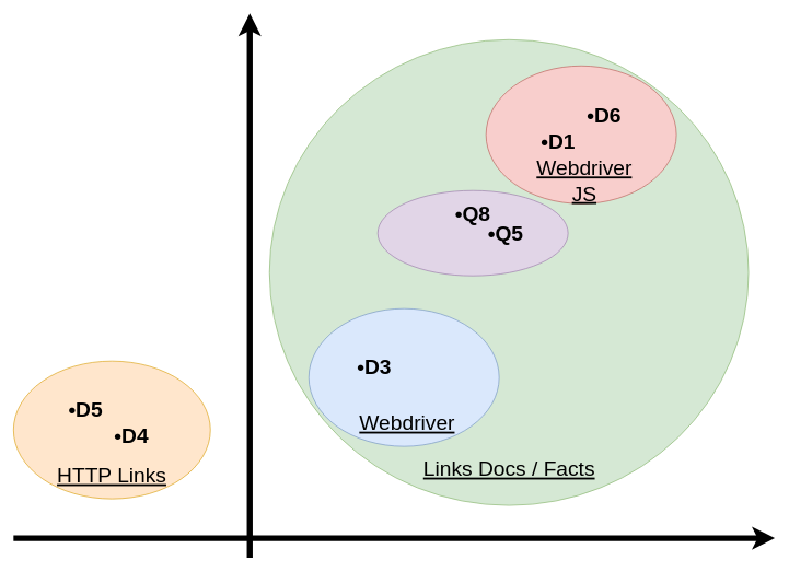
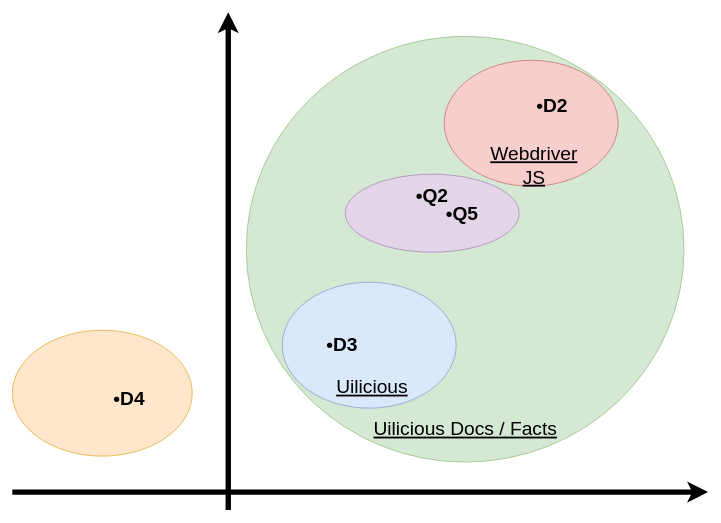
- <mxCell id="10" value="&lt;font style=&quot;&quot;&gt;&lt;b&gt;•&lt;/b&gt;&lt;b style=&quot;font-size: 32px;&quot;&gt;D6&lt;/b&gt;&lt;/font&gt;" style="text;html=1;strokeColor=none;fillColor=none;align=center;verticalAlign=middle;whiteSpace=wrap;rounded=0;fontSize=32;" vertex="1" parent="1"><mxGeometry x="890" y="160" width="60" height="30" as="geometry" /></mxCell>
+ <mxCell id="10" value="&lt;font style=&quot;&quot;&gt;&lt;b&gt;•&lt;/b&gt;&lt;b style=&quot;font-size: 32px;&quot;&gt;D2&lt;/b&gt;&lt;/font&gt;" style="text;html=1;strokeColor=none;fillColor=none;align=center;verticalAlign=middle;whiteSpace=wrap;rounded=0;fontSize=32;" vertex="1" parent="1"><mxGeometry x="890" y="160" width="60" height="30" as="geometry" /></mxCell>
- <mxCell id="9" value="&lt;font style=&quot;&quot;&gt;&lt;b&gt;•&lt;/b&gt;&lt;b style=&quot;font-size: 32px;&quot;&gt;D1&lt;/b&gt;&lt;/font&gt;" style="text;html=1;strokeColor=none;fillColor=none;align=center;verticalAlign=middle;whiteSpace=wrap;rounded=0;fontSize=32;" vertex="1" parent="1"><mxGeometry x="820" y="200" width="60" height="30" as="geometry" /></mxCell>
- <mxCell id="15" value="&lt;font style=&quot;&quot;&gt;&lt;b&gt;•&lt;/b&gt;&lt;b style=&quot;font-size: 32px;&quot;&gt;Q8&lt;/b&gt;&lt;/font&gt;" style="text;html=1;strokeColor=none;fillColor=none;align=center;verticalAlign=middle;whiteSpace=wrap;rounded=0;fontSize=32;" vertex="1" parent="1"><mxGeometry x="690" y="310" width="60" height="30" as="geometry" /></mxCell>
+ <mxCell id="15" value="&lt;font style=&quot;&quot;&gt;&lt;b&gt;•&lt;/b&gt;&lt;b style=&quot;font-size: 32px;&quot;&gt;Q2&lt;/b&gt;&lt;/font&gt;" style="text;html=1;strokeColor=none;fillColor=none;align=center;verticalAlign=middle;whiteSpace=wrap;rounded=0;fontSize=32;" vertex="1" parent="1"><mxGeometry x="690" y="310" width="60" height="30" as="geometry" /></mxCell>
- <mxCell id="11" value="&lt;font style=&quot;&quot;&gt;&lt;b&gt;•&lt;/b&gt;&lt;b style=&quot;font-size: 32px;&quot;&gt;D3&lt;/b&gt;&lt;/font&gt;" style="text;html=1;strokeColor=none;fillColor=none;align=center;verticalAlign=middle;whiteSpace=wrap;rounded=0;fontSize=32;" vertex="1" parent="1"><mxGeometry x="540" y="545" width="60" height="30" as="geometry" /></mxCell>
+ <mxCell id="11" value="&lt;font style=&quot;&quot;&gt;&lt;b&gt;•&lt;/b&gt;&lt;b style=&quot;font-size: 32px;&quot;&gt;D3&lt;/b&gt;&lt;/font&gt;" style="text;html=1;strokeColor=none;fillColor=none;align=center;verticalAlign=middle;whiteSpace=wrap;rounded=0;fontSize=32;" vertex="1" parent="1"><mxGeometry x="540" y="560" width="60" height="30" as="geometry" /></mxCell>
- <mxCell id="13" value="&lt;font style=&quot;&quot;&gt;&lt;b&gt;•&lt;/b&gt;&lt;b style=&quot;font-size: 32px;&quot;&gt;D5&lt;/b&gt;&lt;/font&gt;" style="text;html=1;strokeColor=none;fillColor=none;align=center;verticalAlign=middle;whiteSpace=wrap;rounded=0;fontSize=32;" vertex="1" parent="1"><mxGeometry x="100" y="610" width="60" height="30" as="geometry" /></mxCell>
- <mxCell id="17" value="Webdriver" style="text;html=1;strokeColor=none;fillColor=none;align=center;verticalAlign=middle;whiteSpace=wrap;rounded=0;fontSize=32;fontStyle=4" vertex="1" parent="1"><mxGeometry x="530" y="630" width="180" height="30" as="geometry" /></mxCell>
+ <mxCell id="17" value="Uilicious" style="text;html=1;strokeColor=none;fillColor=none;align=center;verticalAlign=middle;whiteSpace=wrap;rounded=0;fontSize=32;fontStyle=4" vertex="1" parent="1"><mxGeometry x="530" y="630" width="180" height="30" as="geometry" /></mxCell>
- <mxCell id="12" value="&lt;font style=&quot;&quot;&gt;&lt;b&gt;•&lt;/b&gt;&lt;b style=&quot;font-size: 32px;&quot;&gt;D4&lt;/b&gt;&lt;/font&gt;" style="text;html=1;strokeColor=none;fillColor=none;align=center;verticalAlign=middle;whiteSpace=wrap;rounded=0;fontSize=32;" vertex="1" parent="1"><mxGeometry x="170" y="650" width="60" height="30" as="geometry" /></mxCell>
+ <mxCell id="12" value="&lt;font style=&quot;&quot;&gt;&lt;b&gt;•&lt;/b&gt;&lt;b style=&quot;font-size: 32px;&quot;&gt;D4&lt;/b&gt;&lt;/font&gt;" style="text;html=1;strokeColor=none;fillColor=none;align=center;verticalAlign=middle;whiteSpace=wrap;rounded=0;fontSize=32;" vertex="1" parent="1"><mxGeometry x="185" y="650" width="60" height="30" as="geometry" /></mxCell>
- <mxCell id="19" value="Links Docs / Facts" style="text;html=1;strokeColor=none;fillColor=none;align=center;verticalAlign=middle;whiteSpace=wrap;rounded=0;fontSize=32;fontStyle=4" vertex="1" parent="1"><mxGeometry x="618.75" y="700" width="312.5" height="30" as="geometry" /></mxCell>
+ <mxCell id="19" value="Uilicious Docs / Facts" style="text;html=1;strokeColor=none;fillColor=none;align=center;verticalAlign=middle;whiteSpace=wrap;rounded=0;fontSize=32;fontStyle=4" vertex="1" parent="1"><mxGeometry x="618.75" y="700" width="312.5" height="30" as="geometry" /></mxCell>
- <mxCell id="16" value="HTTP Links" style="text;html=1;strokeColor=none;fillColor=none;align=center;verticalAlign=middle;whiteSpace=wrap;rounded=0;fontSize=32;fontStyle=4" vertex="1" parent="1"><mxGeometry x="80" y="710" width="180" height="30" as="geometry" /></mxCell>
